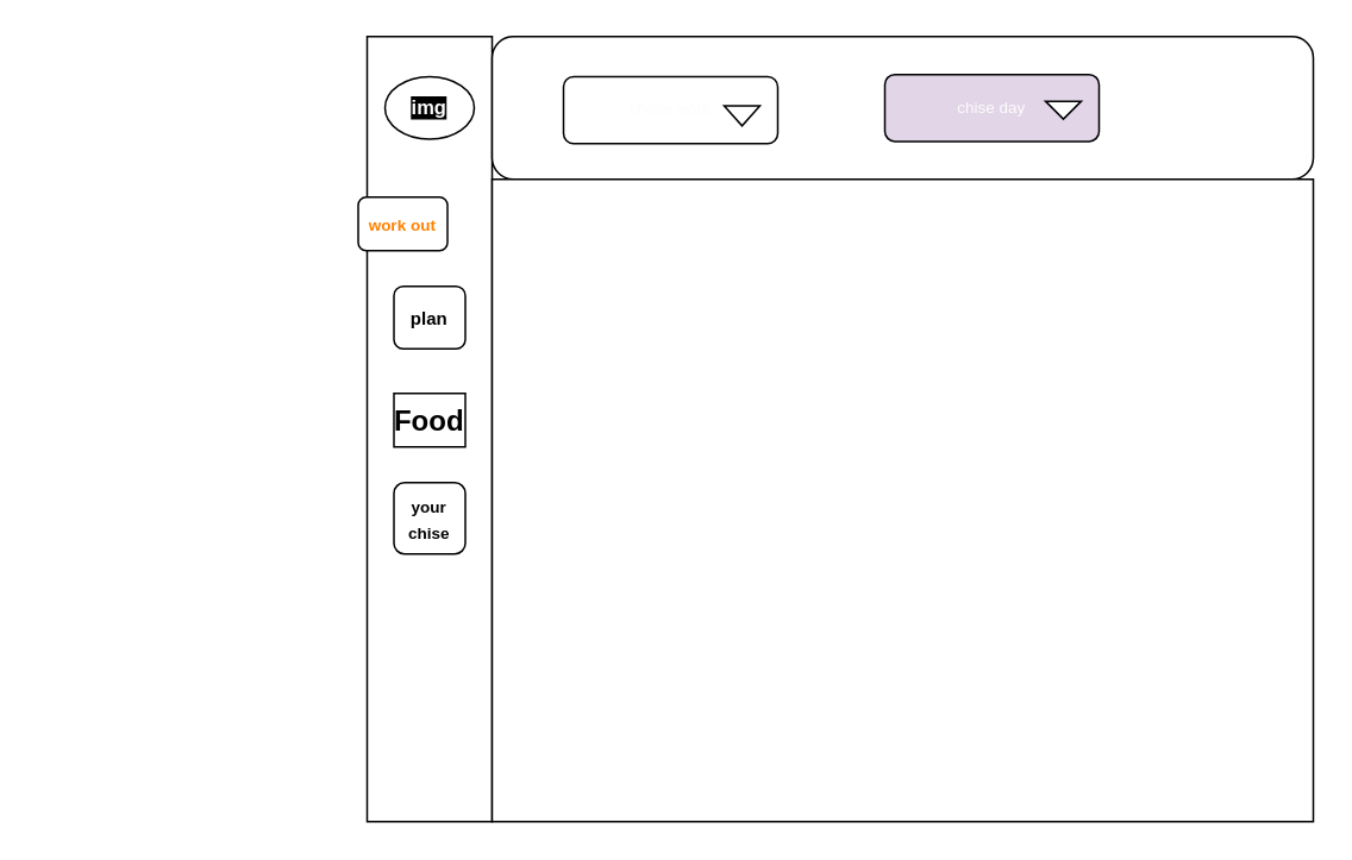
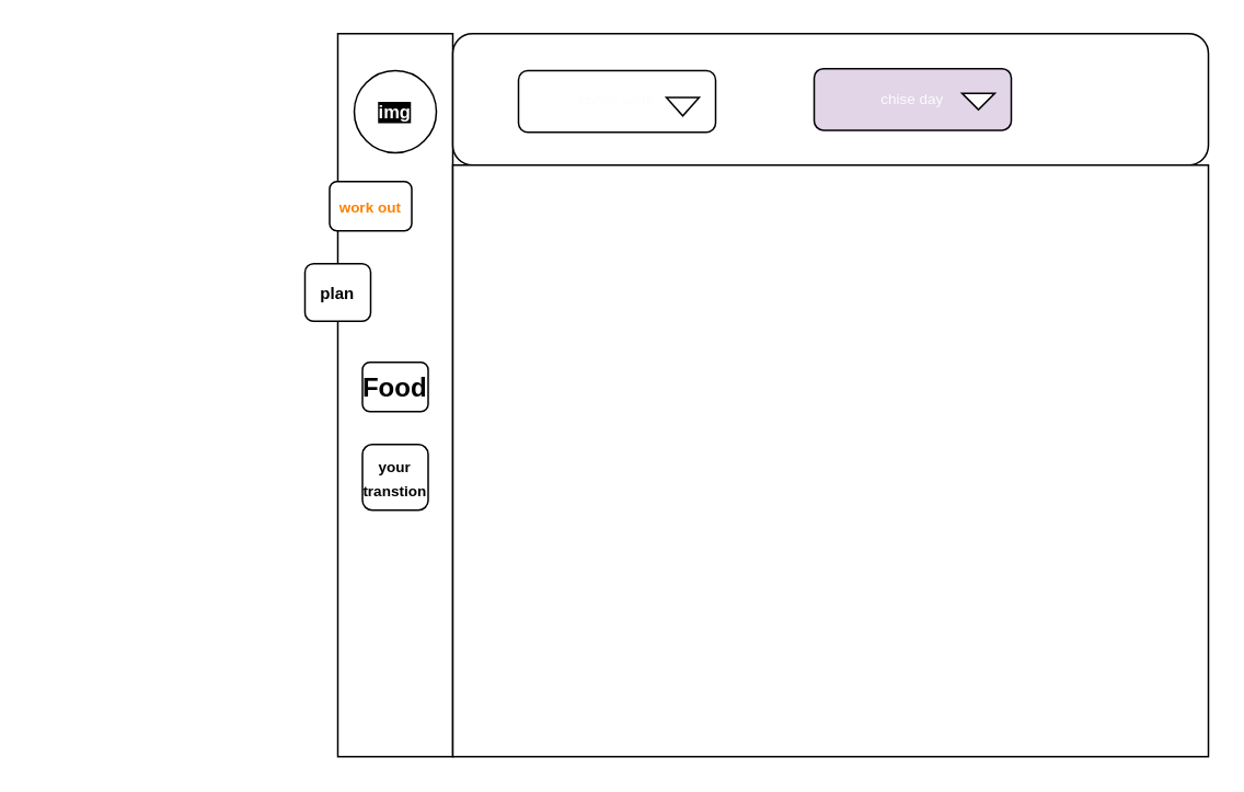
- <mxCell id="12" value="&lt;font style=&quot;font-size: 11px;&quot;&gt;&lt;b&gt;img&lt;/b&gt;&lt;/font&gt;" style="ellipse;whiteSpace=wrap;html=1;aspect=fixed;labelBackgroundColor=#000000;fontSize=9;fontColor=#fcfcfc;" vertex="1" parent="1"><mxGeometry x="215" y="42.5" width="50" height="35" as="geometry" /></mxCell>
+ <mxCell id="12" value="&lt;font style=&quot;font-size: 11px;&quot;&gt;&lt;b&gt;img&lt;/b&gt;&lt;/font&gt;" style="ellipse;whiteSpace=wrap;html=1;aspect=fixed;labelBackgroundColor=#000000;fontSize=9;fontColor=#fcfcfc;" vertex="1" parent="1"><mxGeometry x="215" y="42.5" width="50" height="50" as="geometry" /></mxCell>
- <mxCell id="7" value="&lt;font style=&quot;font-size: 10px;&quot;&gt;plan&lt;/font&gt;" style="rounded=1;whiteSpace=wrap;html=1;fontStyle=1" vertex="1" parent="1"><mxGeometry x="220" y="160" width="40" height="35" as="geometry" /></mxCell>
+ <mxCell id="7" value="&lt;font style=&quot;font-size: 10px;&quot;&gt;plan&lt;/font&gt;" style="rounded=1;whiteSpace=wrap;html=1;fontStyle=1" vertex="1" parent="1"><mxGeometry x="185" y="160" width="40" height="35" as="geometry" /></mxCell>
- <mxCell id="8" value="&lt;font style=&quot;font-size: 16px;&quot;&gt;&lt;b&gt;Food&lt;/b&gt;&lt;/font&gt;" style="whiteSpace=wrap;html=1;rounded=0;" vertex="1" parent="1"><mxGeometry x="220" y="220" width="40" height="30" as="geometry" /></mxCell>
+ <mxCell id="8" value="&lt;font style=&quot;font-size: 16px;&quot;&gt;&lt;b&gt;Food&lt;/b&gt;&lt;/font&gt;" style="rounded=1;whiteSpace=wrap;html=1;" vertex="1" parent="1"><mxGeometry x="220" y="220" width="40" height="30" as="geometry" /></mxCell>
- <mxCell id="9" value="&lt;b&gt;&lt;font style=&quot;font-size: 9px;&quot;&gt;your chise&lt;/font&gt;&lt;/b&gt;" style="rounded=1;whiteSpace=wrap;html=1;" vertex="1" parent="1"><mxGeometry x="220" y="270" width="40" height="40" as="geometry" /></mxCell>
+ <mxCell id="9" value="&lt;b&gt;&lt;font style=&quot;font-size: 9px;&quot;&gt;your transtion&lt;/font&gt;&lt;/b&gt;" style="rounded=1;whiteSpace=wrap;html=1;" vertex="1" parent="1"><mxGeometry x="220" y="270" width="40" height="40" as="geometry" /></mxCell>
